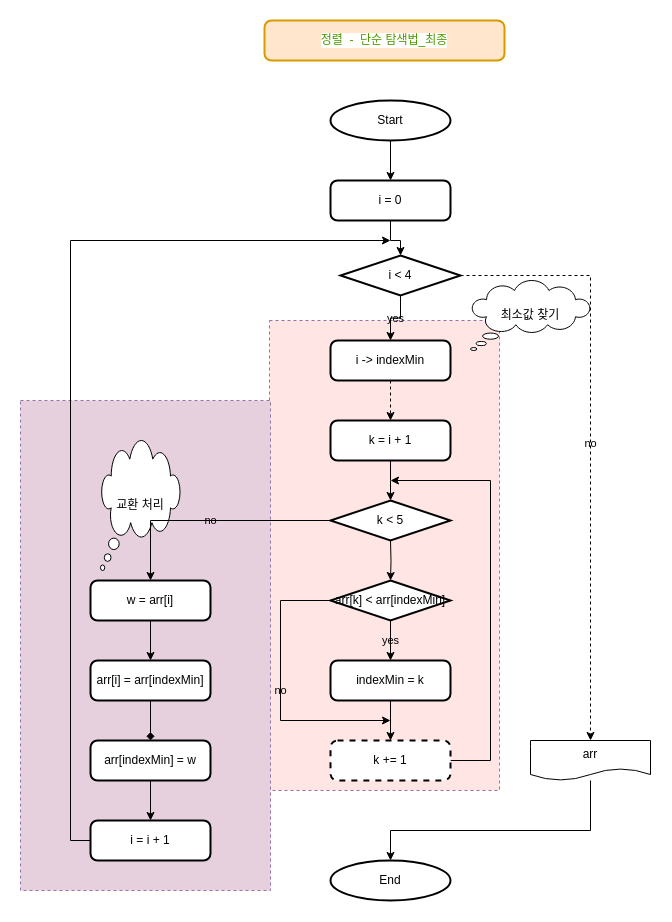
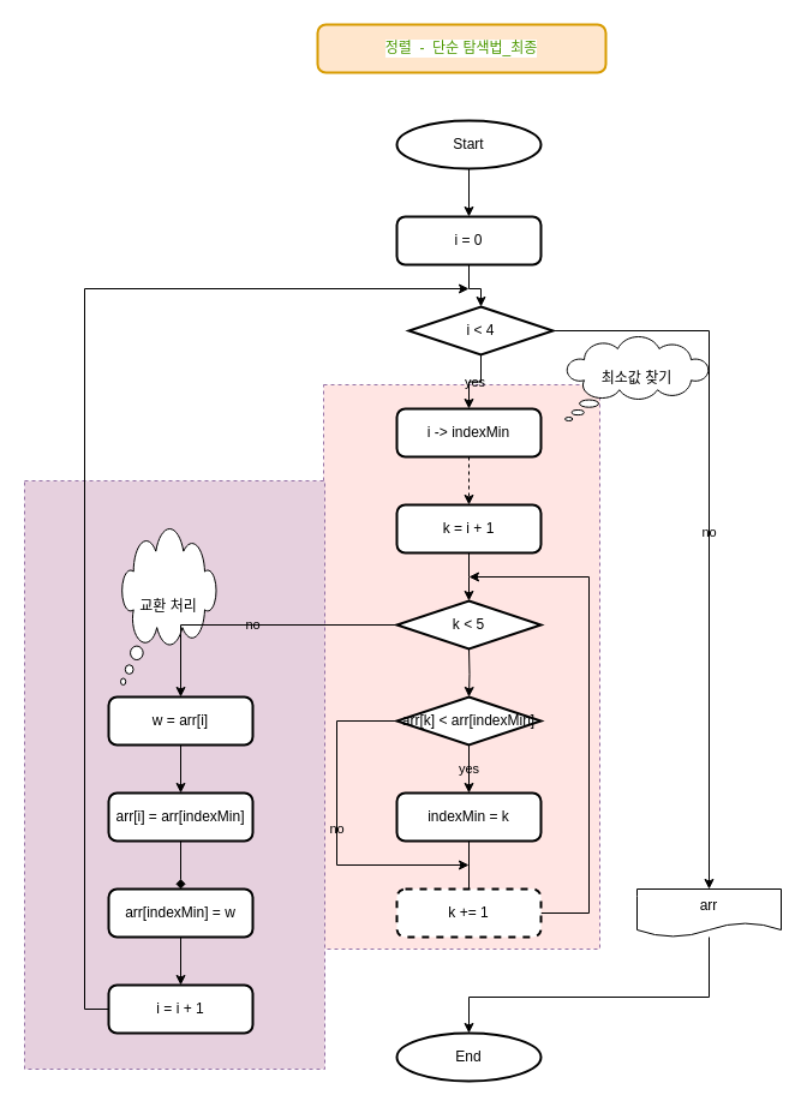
- <mxCell id="34" value="no" style="edgeStyle=orthogonalEdgeStyle;rounded=0;orthogonalLoop=1;jettySize=auto;html=1;labelBackgroundColor=none;labelBorderColor=none;fontColor=default;entryX=0.5;entryY=0;entryDx=0;entryDy=0;dashed=1;" parent="1" source="36" target="32" edge="1"><mxGeometry relative="1" as="geometry"><mxPoint x="590" y="700" as="targetPoint" /></mxGeometry></mxCell>
+ <mxCell id="34" value="no" style="edgeStyle=orthogonalEdgeStyle;rounded=0;orthogonalLoop=1;jettySize=auto;html=1;labelBackgroundColor=none;labelBorderColor=none;fontColor=default;entryX=0.5;entryY=0;entryDx=0;entryDy=0;" parent="1" source="36" target="32" edge="1"><mxGeometry relative="1" as="geometry"><mxPoint x="590" y="700" as="targetPoint" /></mxGeometry></mxCell>
- <mxCell id="14" value="" style="edgeStyle=orthogonalEdgeStyle;rounded=0;orthogonalLoop=1;jettySize=auto;html=1;fontColor=default;labelBorderColor=none;labelBackgroundColor=none;" parent="1" source="15" target="21" edge="1"><mxGeometry relative="1" as="geometry" /></mxCell>
+ <mxCell id="14" value="" style="edgeStyle=orthogonalEdgeStyle;rounded=0;orthogonalLoop=1;jettySize=auto;html=1;fontColor=default;labelBorderColor=none;labelBackgroundColor=none;endArrow=none;" parent="1" source="15" target="21" edge="1"><mxGeometry relative="1" as="geometry" /></mxCell>
